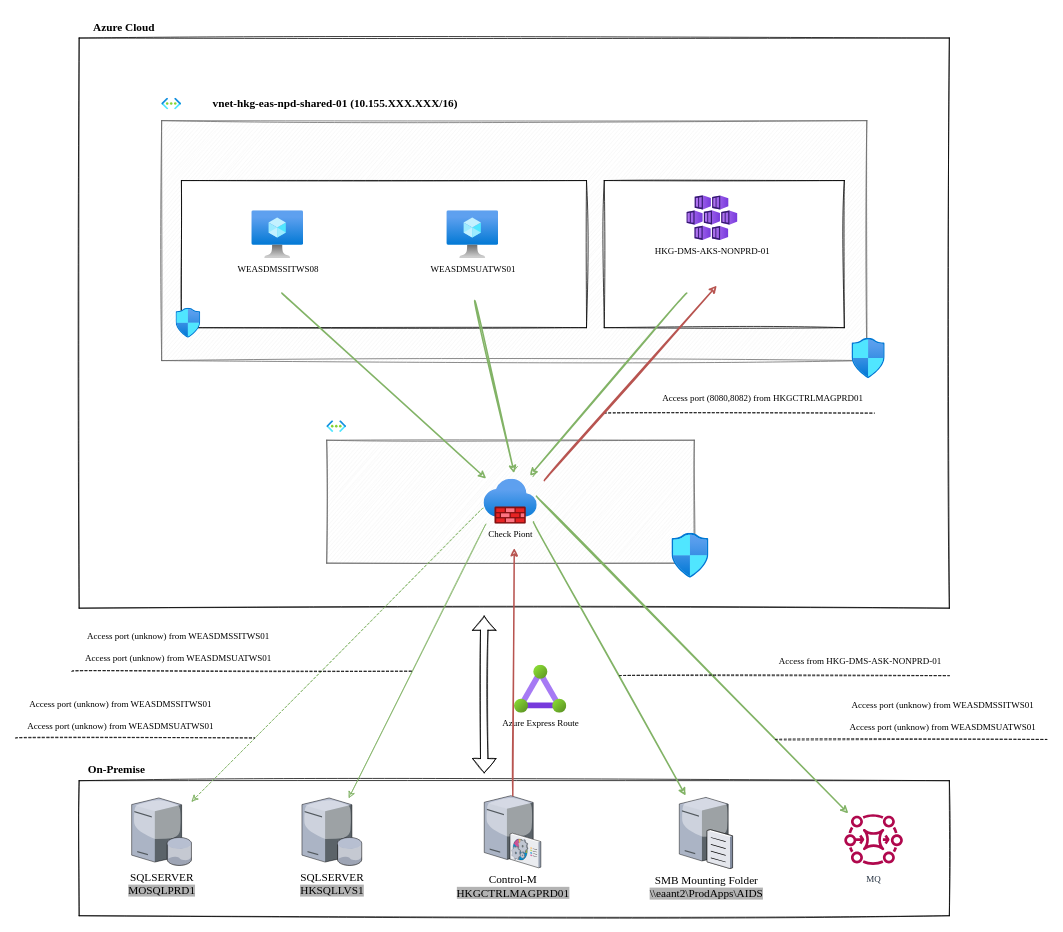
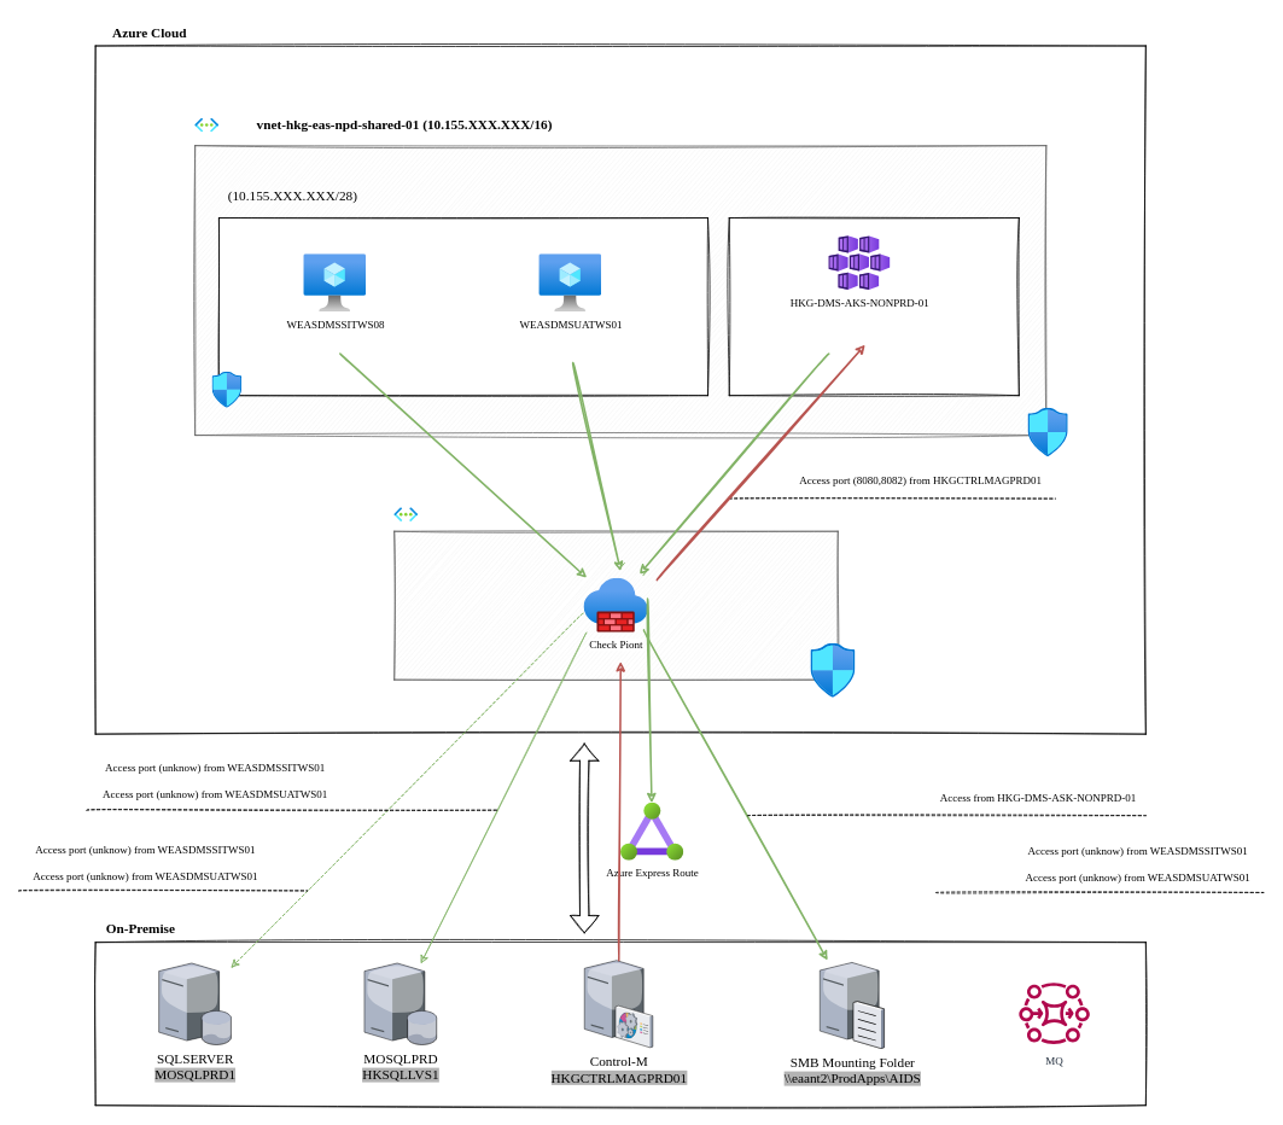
+ <mxCell id="47" value="&lt;span&gt;(10.155.XXX.XXX/28)&lt;/span&gt;" style="text;html=1;strokeColor=none;fillColor=none;align=center;verticalAlign=middle;whiteSpace=wrap;rounded=0;sketch=1;fontFamily=Comic Sans MS;fontSize=15;fontStyle=0" vertex="1" parent="1"><mxGeometry x="241.34" y="200" width="163.66" height="30" as="geometry" /></mxCell>
- <mxCell id="21" value="" style="endArrow=classic;html=1;sketch=1;fontFamily=Comic Sans MS;fontSize=15;curved=1;exitX=0.987;exitY=0.376;exitDx=0;exitDy=0;exitPerimeter=0;fillColor=#d5e8d4;strokeColor=#82b366;strokeWidth=2;" edge="1" parent="1" source="8" target="15"><mxGeometry width="50" height="50" relative="1" as="geometry"><mxPoint x="1045" y="700" as="sourcePoint" /><mxPoint x="1095" y="650" as="targetPoint" /></mxGeometry></mxCell>
+ <mxCell id="21" value="" style="endArrow=classic;html=1;sketch=1;fontFamily=Comic Sans MS;fontSize=15;curved=1;exitX=0.987;exitY=0.376;exitDx=0;exitDy=0;exitPerimeter=0;fillColor=#d5e8d4;strokeColor=#82b366;strokeWidth=2;" edge="1" parent="1" source="8" target="4"><mxGeometry width="50" height="50" relative="1" as="geometry"><mxPoint x="1045" y="700" as="sourcePoint" /><mxPoint x="1095" y="650" as="targetPoint" /></mxGeometry></mxCell>
- <mxCell id="12" value="SQLSERVER&lt;br&gt;&lt;span style=&quot;background-color: rgb(179, 179, 179);&quot;&gt;HKSQLLVS1&lt;/span&gt;" style="verticalLabelPosition=bottom;sketch=0;aspect=fixed;html=1;verticalAlign=top;strokeColor=none;align=center;outlineConnect=0;shape=mxgraph.citrix.database_server;fontFamily=Comic Sans MS;fontSize=15;" vertex="1" parent="1"><mxGeometry x="402" y="1063" width="80" height="90" as="geometry" /></mxCell>
+ <mxCell id="12" value="MOSQLPRD&lt;br&gt;&lt;span style=&quot;background-color: rgb(179, 179, 179);&quot;&gt;HKSQLLVS1&lt;/span&gt;" style="verticalLabelPosition=bottom;sketch=0;aspect=fixed;html=1;verticalAlign=top;strokeColor=none;align=center;outlineConnect=0;shape=mxgraph.citrix.database_server;fontFamily=Comic Sans MS;fontSize=15;" vertex="1" parent="1"><mxGeometry x="402" y="1063" width="80" height="90" as="geometry" /></mxCell>
